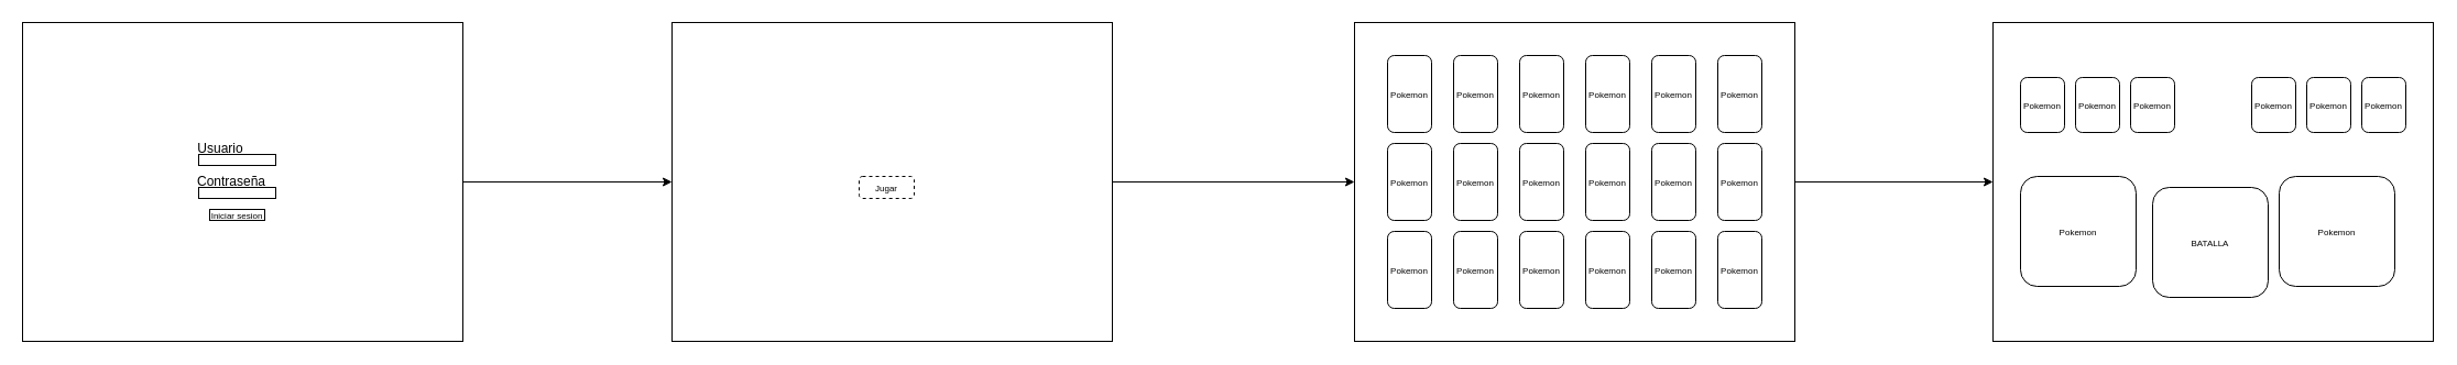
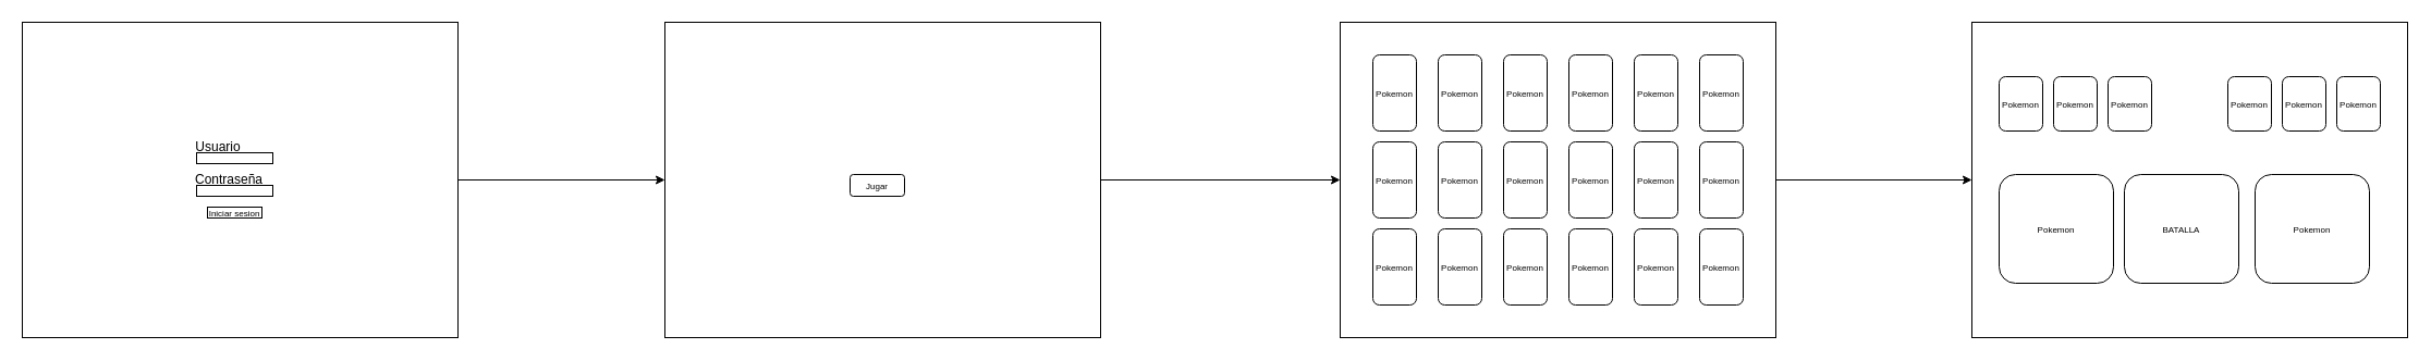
- <mxCell id="11" value="&lt;font style=&quot;font-size: 8px;&quot;&gt;Jugar&lt;br&gt;&lt;/font&gt;" style="rounded=1;whiteSpace=wrap;html=1;dashed=1;" vertex="1" parent="1"><mxGeometry x="780" y="160" width="50" height="20" as="geometry" /></mxCell>
+ <mxCell id="11" value="&lt;font style=&quot;font-size: 8px;&quot;&gt;Jugar&lt;br&gt;&lt;/font&gt;" style="rounded=1;whiteSpace=wrap;html=1;" vertex="1" parent="1"><mxGeometry x="780" y="160" width="50" height="20" as="geometry" /></mxCell>
- <mxCell id="41" value="&lt;font style=&quot;font-size: 8px;&quot;&gt;BATALLA&lt;br&gt;&lt;/font&gt;" style="rounded=1;whiteSpace=wrap;html=1;" vertex="1" parent="1"><mxGeometry x="1955" y="170" width="105" height="100" as="geometry" /></mxCell>
+ <mxCell id="41" value="&lt;font style=&quot;font-size: 8px;&quot;&gt;BATALLA&lt;br&gt;&lt;/font&gt;" style="rounded=1;whiteSpace=wrap;html=1;" vertex="1" parent="1"><mxGeometry x="1950" y="160" width="105" height="100" as="geometry" /></mxCell>
